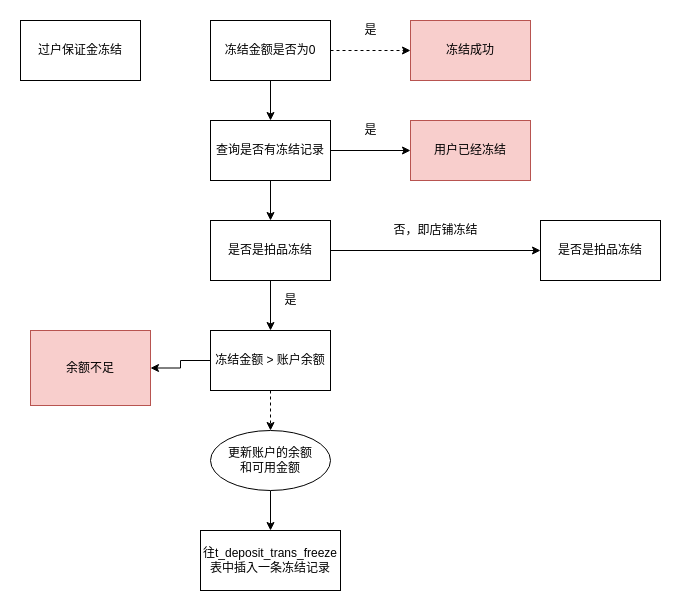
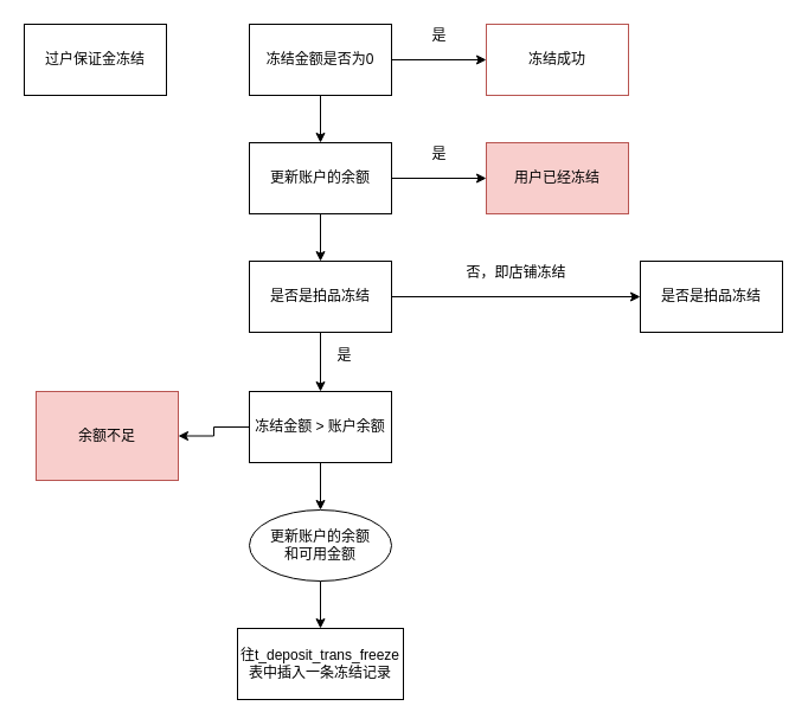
- <mxCell id="3" style="edgeStyle=orthogonalEdgeStyle;rounded=0;orthogonalLoop=1;jettySize=auto;html=1;exitX=1;exitY=0.5;exitDx=0;exitDy=0;entryX=0;entryY=0.5;entryDx=0;entryDy=0;dashed=1;" edge="1" parent="1" source="5" target="6"><mxGeometry relative="1" as="geometry" /></mxCell>
+ <mxCell id="3" style="edgeStyle=orthogonalEdgeStyle;rounded=0;orthogonalLoop=1;jettySize=auto;html=1;exitX=1;exitY=0.5;exitDx=0;exitDy=0;entryX=0;entryY=0.5;entryDx=0;entryDy=0;" edge="1" parent="1" source="5" target="6"><mxGeometry relative="1" as="geometry" /></mxCell>
- <mxCell id="6" value="冻结成功" style="rounded=0;whiteSpace=wrap;html=1;fillColor=#f8cecc;strokeColor=#b85450;" vertex="1" parent="1"><mxGeometry x="410" y="20" width="120" height="60" as="geometry" /></mxCell>
+ <mxCell id="6" value="冻结成功" style="rounded=0;whiteSpace=wrap;html=1;fillColor=#ffffff;strokeColor=#b85450;" vertex="1" parent="1"><mxGeometry x="410" y="20" width="120" height="60" as="geometry" /></mxCell>
- <mxCell id="10" value="查询是否有冻结记录" style="rounded=0;whiteSpace=wrap;html=1;" vertex="1" parent="1"><mxGeometry x="210" y="120" width="120" height="60" as="geometry" /></mxCell>
+ <mxCell id="10" value="更新账户的余额" style="rounded=0;whiteSpace=wrap;html=1;" vertex="1" parent="1"><mxGeometry x="210" y="120" width="120" height="60" as="geometry" /></mxCell>
- <mxCell id="18" style="edgeStyle=orthogonalEdgeStyle;rounded=0;orthogonalLoop=1;jettySize=auto;html=1;exitX=0.5;exitY=1;exitDx=0;exitDy=0;dashed=1;" edge="1" parent="1" source="19" target="22"><mxGeometry relative="1" as="geometry" /></mxCell>
+ <mxCell id="18" style="edgeStyle=orthogonalEdgeStyle;rounded=0;orthogonalLoop=1;jettySize=auto;html=1;exitX=0.5;exitY=1;exitDx=0;exitDy=0;" edge="1" parent="1" source="19" target="22"><mxGeometry relative="1" as="geometry" /></mxCell>
